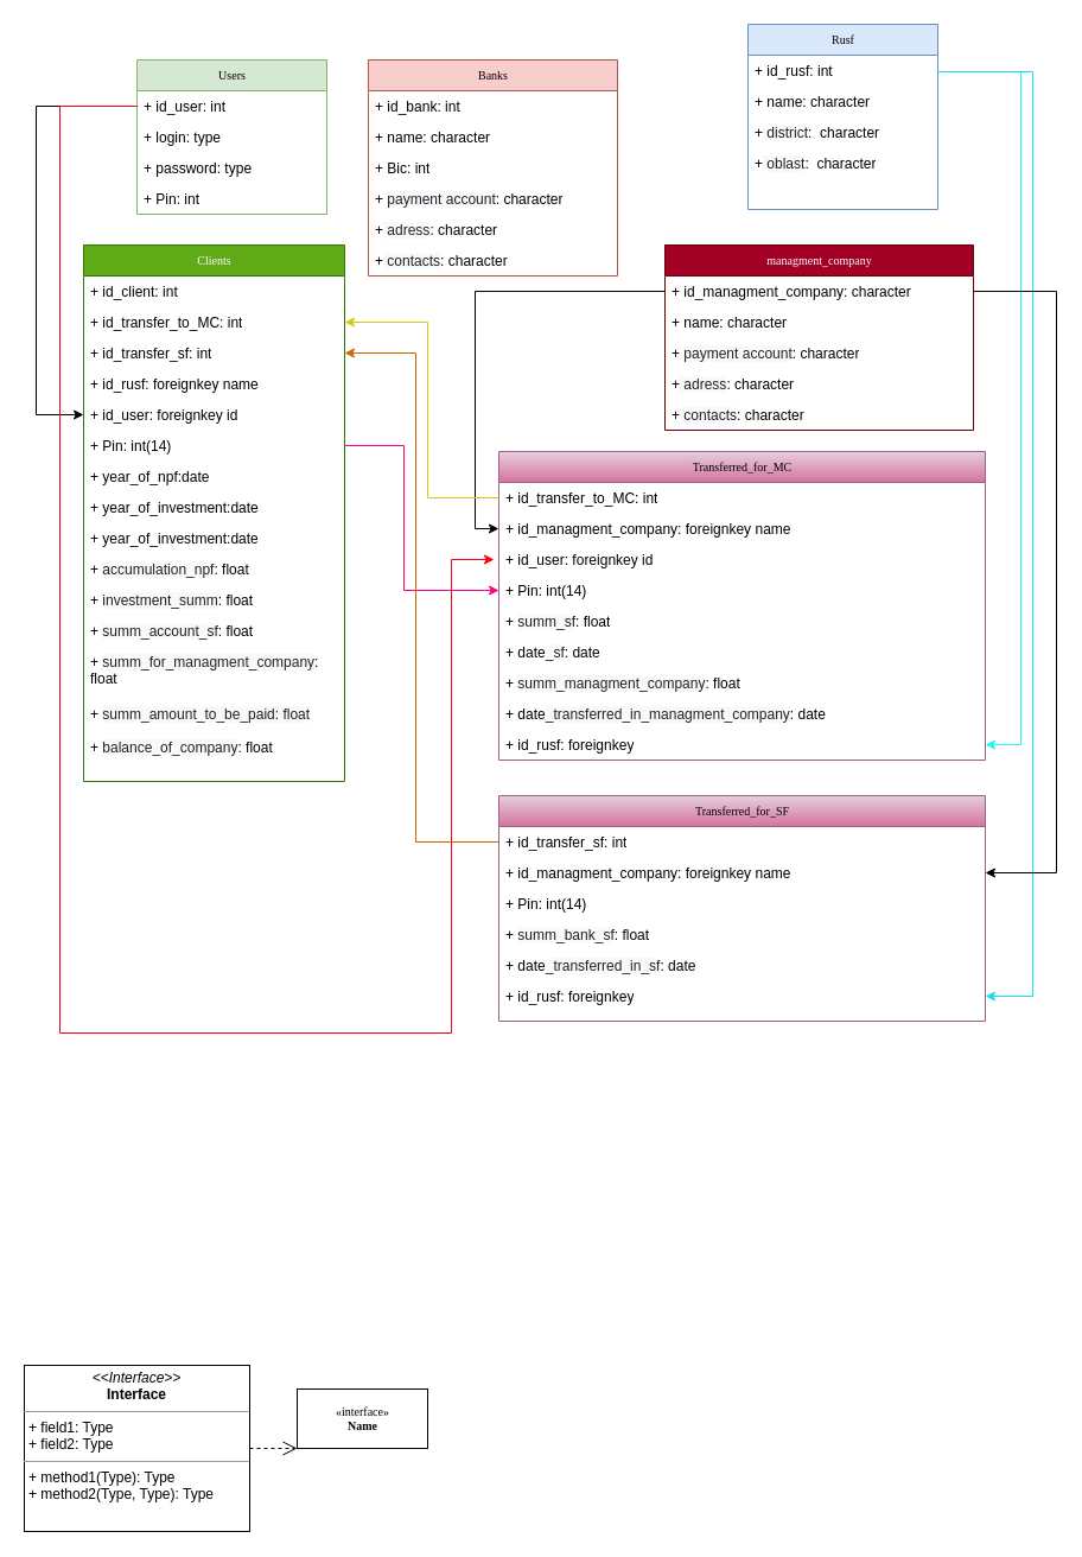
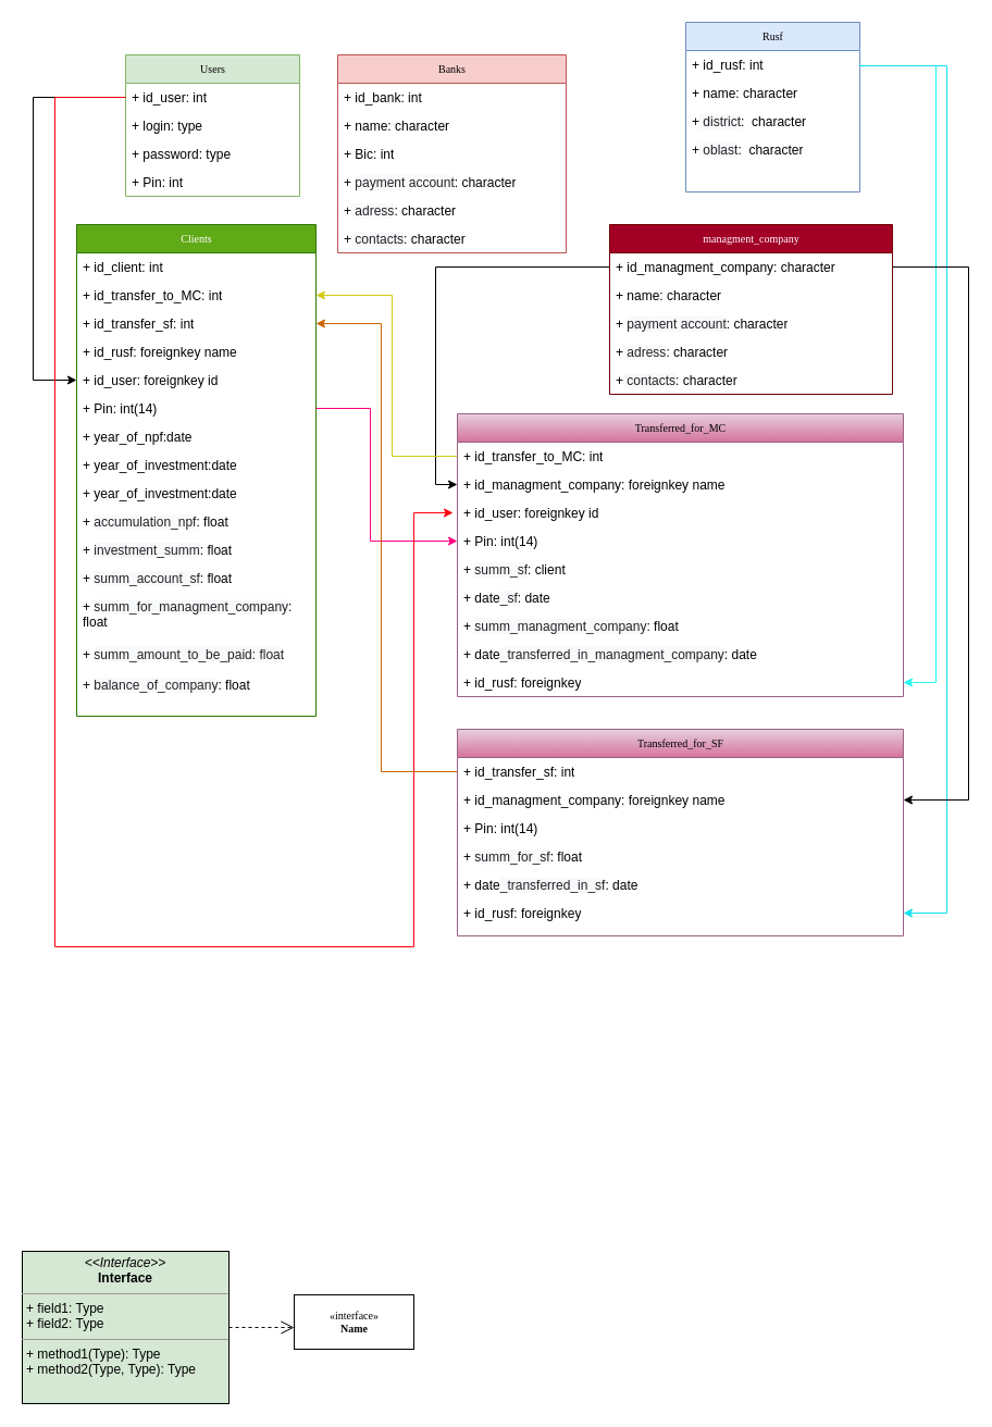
- <mxCell id="49" value="+ &lt;font color=&quot;#202124&quot;&gt;&lt;span style=&quot;background-color: rgb(248, 249, 250);&quot;&gt;summ_sf&lt;/span&gt;&lt;/font&gt;&lt;span style=&quot;background-color: initial;&quot;&gt;: float&lt;/span&gt;" style="text;html=1;strokeColor=none;fillColor=none;align=left;verticalAlign=top;spacingLeft=4;spacingRight=4;whiteSpace=wrap;overflow=hidden;rotatable=0;points=[[0,0.5],[1,0.5]];portConstraint=eastwest;" parent="44" vertex="1"><mxGeometry y="130" width="410" height="26" as="geometry" /></mxCell>
+ <mxCell id="49" value="+ &lt;font color=&quot;#202124&quot;&gt;&lt;span style=&quot;background-color: rgb(248, 249, 250);&quot;&gt;summ_sf&lt;/span&gt;&lt;/font&gt;&lt;span style=&quot;background-color: initial;&quot;&gt;: client&lt;/span&gt;" style="text;html=1;strokeColor=none;fillColor=none;align=left;verticalAlign=top;spacingLeft=4;spacingRight=4;whiteSpace=wrap;overflow=hidden;rotatable=0;points=[[0,0.5],[1,0.5]];portConstraint=eastwest;" parent="44" vertex="1"><mxGeometry y="130" width="410" height="26" as="geometry" /></mxCell>
- <mxCell id="63" value="+ &lt;font color=&quot;#202124&quot;&gt;&lt;span style=&quot;background-color: rgb(248, 249, 250);&quot;&gt;summ_bank_sf&lt;/span&gt;&lt;/font&gt;&lt;span style=&quot;background-color: initial;&quot;&gt;: float&lt;/span&gt;" style="text;html=1;strokeColor=none;fillColor=none;align=left;verticalAlign=top;spacingLeft=4;spacingRight=4;whiteSpace=wrap;overflow=hidden;rotatable=0;points=[[0,0.5],[1,0.5]];portConstraint=eastwest;" parent="59" vertex="1"><mxGeometry y="104" width="410" height="26" as="geometry" /></mxCell>
+ <mxCell id="63" value="+ &lt;font color=&quot;#202124&quot;&gt;&lt;span style=&quot;background-color: rgb(248, 249, 250);&quot;&gt;summ_for_sf&lt;/span&gt;&lt;/font&gt;&lt;span style=&quot;background-color: initial;&quot;&gt;: float&lt;/span&gt;" style="text;html=1;strokeColor=none;fillColor=none;align=left;verticalAlign=top;spacingLeft=4;spacingRight=4;whiteSpace=wrap;overflow=hidden;rotatable=0;points=[[0,0.5],[1,0.5]];portConstraint=eastwest;" parent="59" vertex="1"><mxGeometry y="104" width="410" height="26" as="geometry" /></mxCell>
- <mxCell id="14" value="&amp;laquo;interface&amp;raquo;&lt;br&gt;&lt;b&gt;Name&lt;/b&gt;" style="html=1;rounded=0;shadow=0;comic=0;labelBackgroundColor=none;strokeWidth=1;fontFamily=Verdana;fontSize=10;align=center;" parent="1" vertex="1"><mxGeometry x="250" y="1170" width="110" height="50" as="geometry" /></mxCell>
+ <mxCell id="14" value="&amp;laquo;interface&amp;raquo;&lt;br&gt;&lt;b&gt;Name&lt;/b&gt;" style="html=1;rounded=0;shadow=0;comic=0;labelBackgroundColor=none;strokeWidth=1;fontFamily=Verdana;fontSize=10;align=center;" parent="1" vertex="1"><mxGeometry x="270" y="1190" width="110" height="50" as="geometry" /></mxCell>
- <mxCell id="16" value="&lt;p style=&quot;margin:0px;margin-top:4px;text-align:center;&quot;&gt;&lt;i&gt;&amp;lt;&amp;lt;Interface&amp;gt;&amp;gt;&lt;/i&gt;&lt;br/&gt;&lt;b&gt;Interface&lt;/b&gt;&lt;/p&gt;&lt;hr size=&quot;1&quot;/&gt;&lt;p style=&quot;margin:0px;margin-left:4px;&quot;&gt;+ field1: Type&lt;br/&gt;+ field2: Type&lt;/p&gt;&lt;hr size=&quot;1&quot;/&gt;&lt;p style=&quot;margin:0px;margin-left:4px;&quot;&gt;+ method1(Type): Type&lt;br/&gt;+ method2(Type, Type): Type&lt;/p&gt;" style="verticalAlign=top;align=left;overflow=fill;fontSize=12;fontFamily=Helvetica;html=1;rounded=0;shadow=0;comic=0;labelBackgroundColor=none;strokeWidth=1" parent="1" vertex="1"><mxGeometry x="20" y="1150" width="190" height="140" as="geometry" /></mxCell>
+ <mxCell id="16" value="&lt;p style=&quot;margin:0px;margin-top:4px;text-align:center;&quot;&gt;&lt;i&gt;&amp;lt;&amp;lt;Interface&amp;gt;&amp;gt;&lt;/i&gt;&lt;br/&gt;&lt;b&gt;Interface&lt;/b&gt;&lt;/p&gt;&lt;hr size=&quot;1&quot;/&gt;&lt;p style=&quot;margin:0px;margin-left:4px;&quot;&gt;+ field1: Type&lt;br/&gt;+ field2: Type&lt;/p&gt;&lt;hr size=&quot;1&quot;/&gt;&lt;p style=&quot;margin:0px;margin-left:4px;&quot;&gt;+ method1(Type): Type&lt;br/&gt;+ method2(Type, Type): Type&lt;/p&gt;" style="verticalAlign=top;align=left;overflow=fill;fontSize=12;fontFamily=Helvetica;html=1;rounded=0;shadow=0;comic=0;labelBackgroundColor=none;strokeWidth=1;fillColor=#d5e8d4;" parent="1" vertex="1"><mxGeometry x="20" y="1150" width="190" height="140" as="geometry" /></mxCell>
